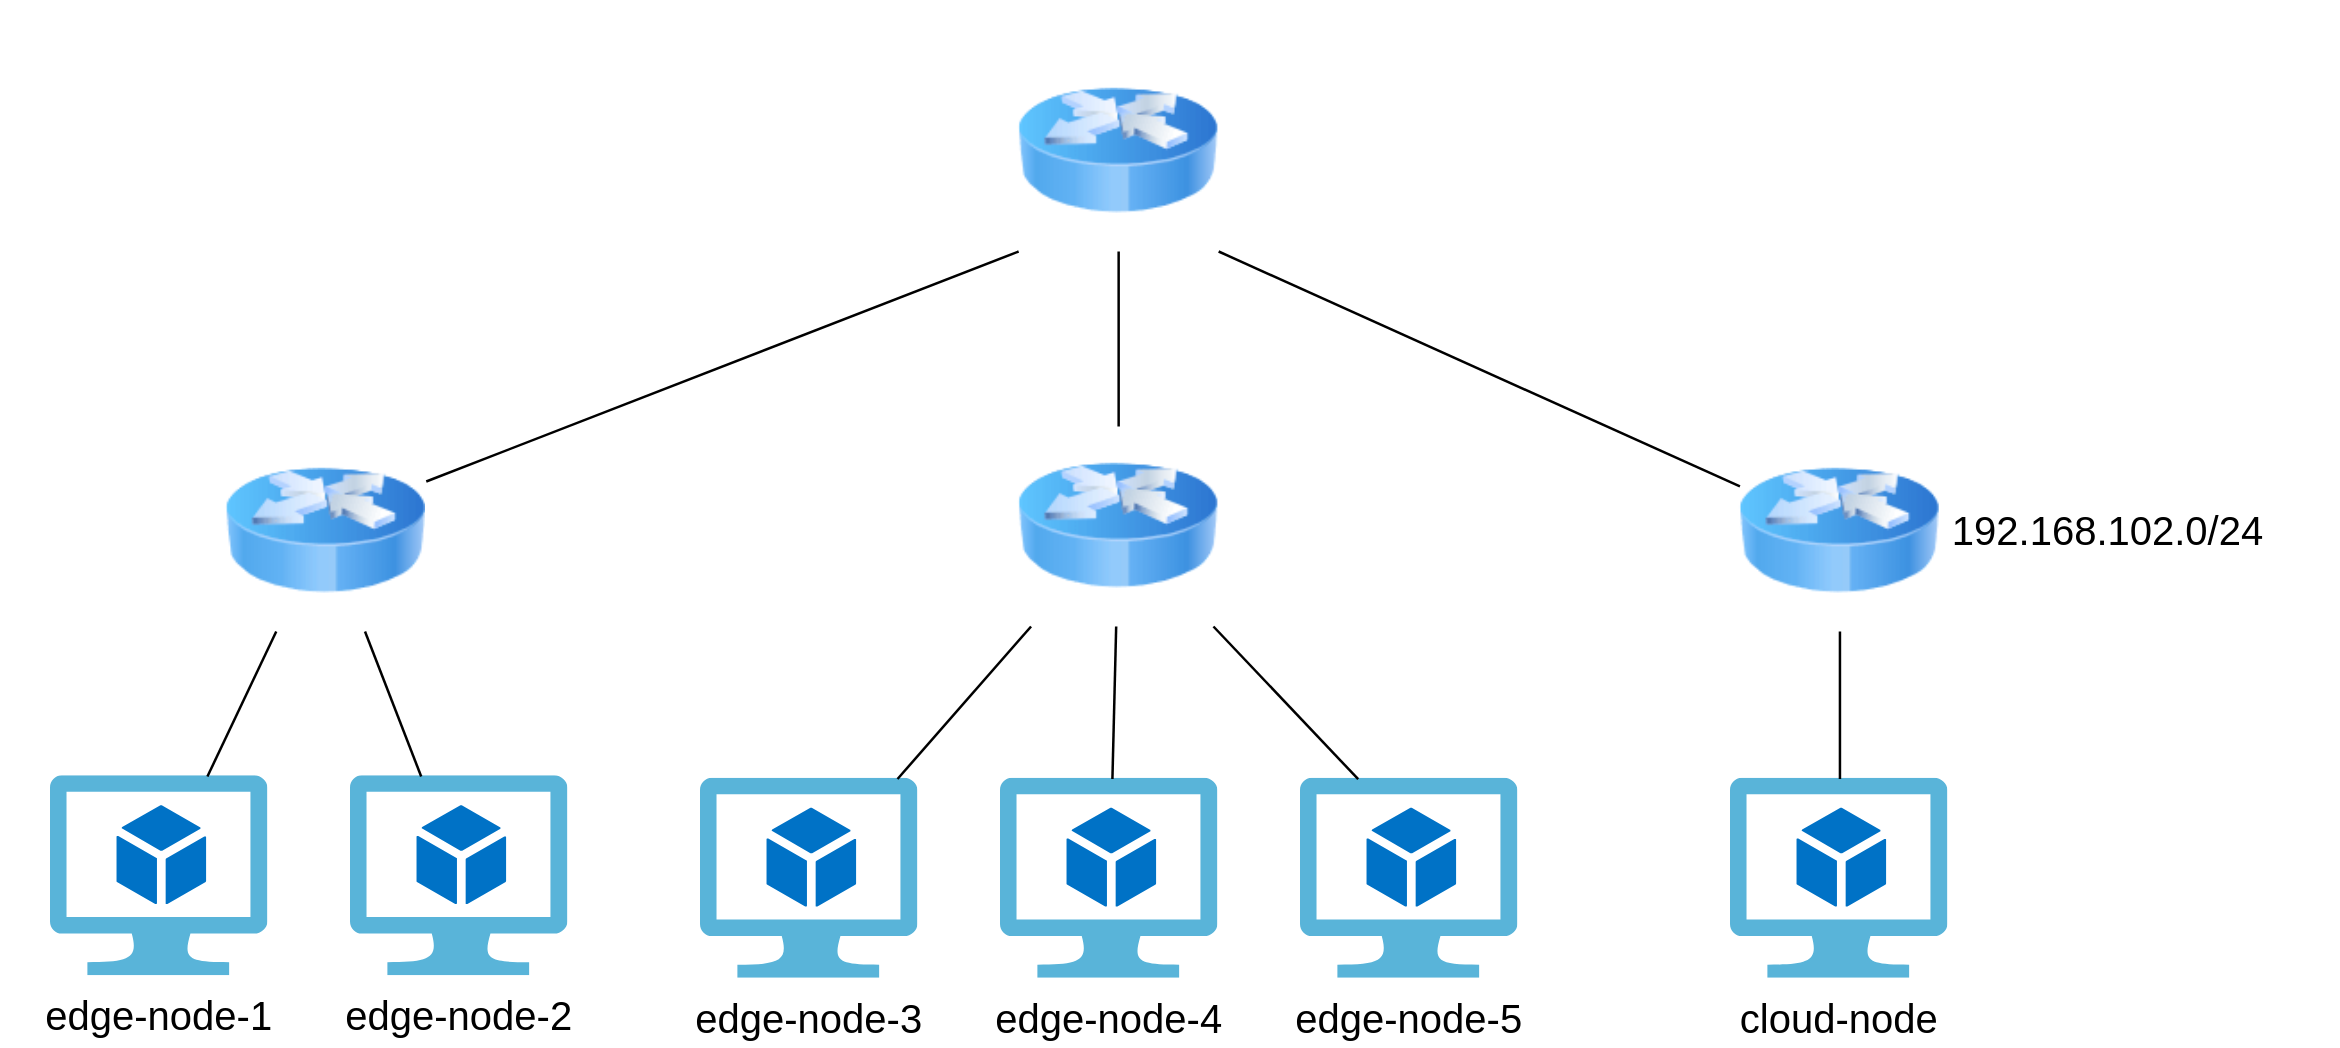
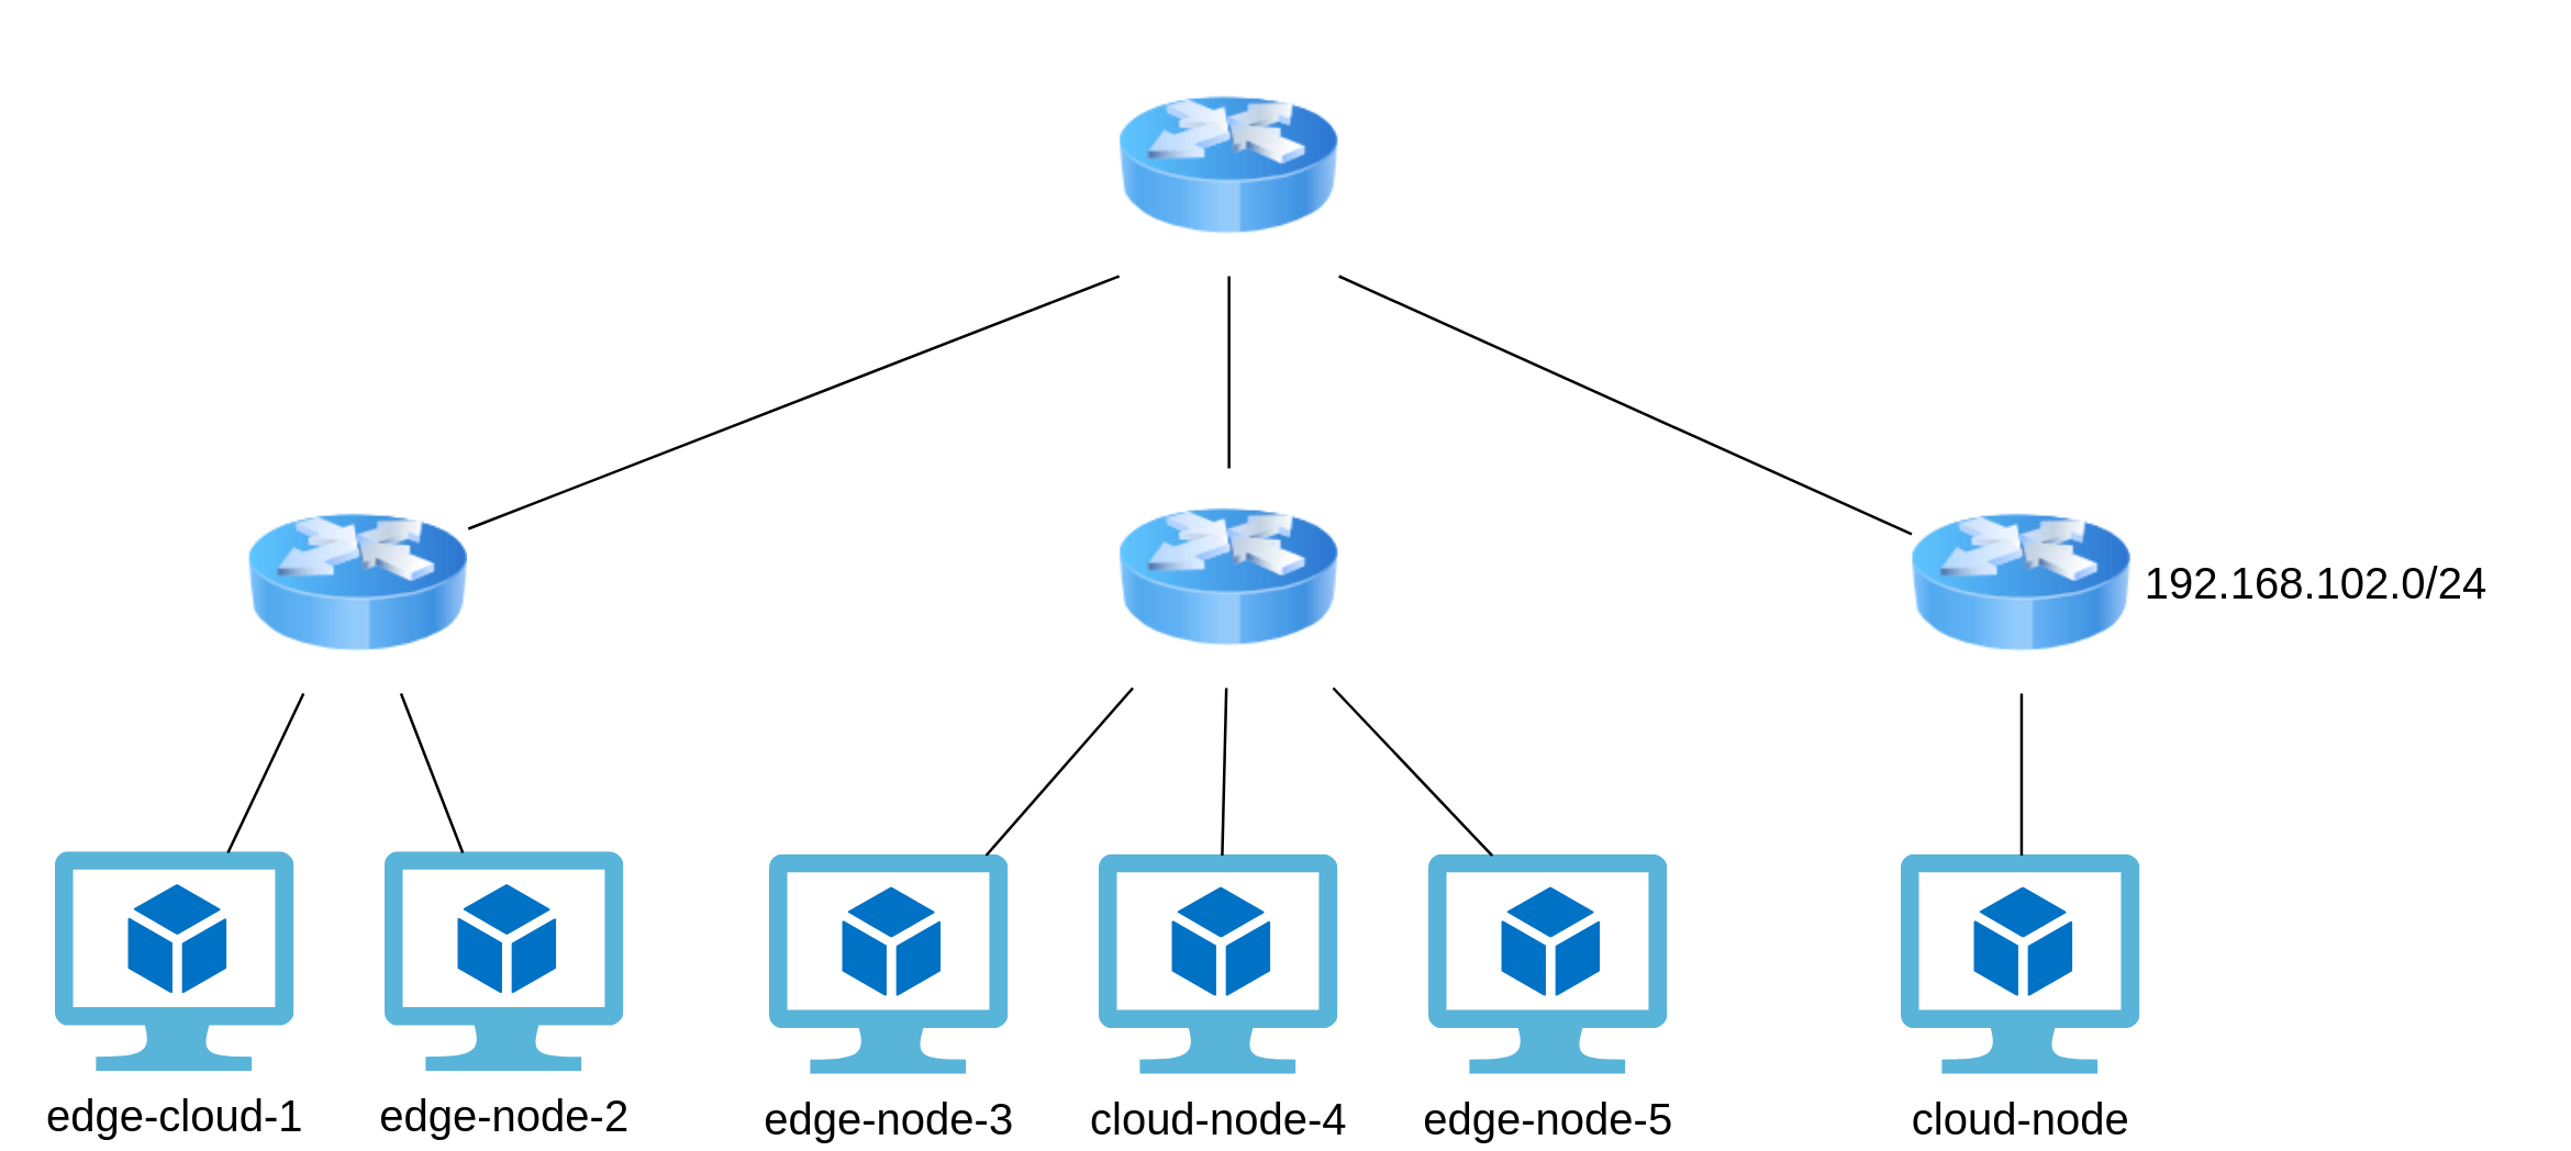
- <mxCell id="2" value="&lt;font size=&quot;3&quot;&gt;edge-node-1&lt;/font&gt;" style="image;sketch=0;aspect=fixed;html=1;points=[];align=center;fontSize=12;image=img/lib/mscae/Virtual_Machine_2.svg;" vertex="1" parent="1"><mxGeometry x="20" y="310" width="86.96" height="80" as="geometry" /></mxCell>
+ <mxCell id="2" value="&lt;font size=&quot;3&quot;&gt;edge-cloud-1&lt;/font&gt;" style="image;sketch=0;aspect=fixed;html=1;points=[];align=center;fontSize=12;image=img/lib/mscae/Virtual_Machine_2.svg;" vertex="1" parent="1"><mxGeometry x="20" y="310" width="86.96" height="80" as="geometry" /></mxCell>
- <mxCell id="8" value="&lt;span style=&quot;font-size: medium;&quot;&gt;edge-node-4&lt;/span&gt;" style="image;sketch=0;aspect=fixed;html=1;points=[];align=center;fontSize=12;image=img/lib/mscae/Virtual_Machine_2.svg;" vertex="1" parent="1"><mxGeometry x="400" y="311" width="86.96" height="80" as="geometry" /></mxCell>
+ <mxCell id="8" value="&lt;span style=&quot;font-size: medium;&quot;&gt;cloud-node-4&lt;/span&gt;" style="image;sketch=0;aspect=fixed;html=1;points=[];align=center;fontSize=12;image=img/lib/mscae/Virtual_Machine_2.svg;" vertex="1" parent="1"><mxGeometry x="400" y="311" width="86.96" height="80" as="geometry" /></mxCell>
